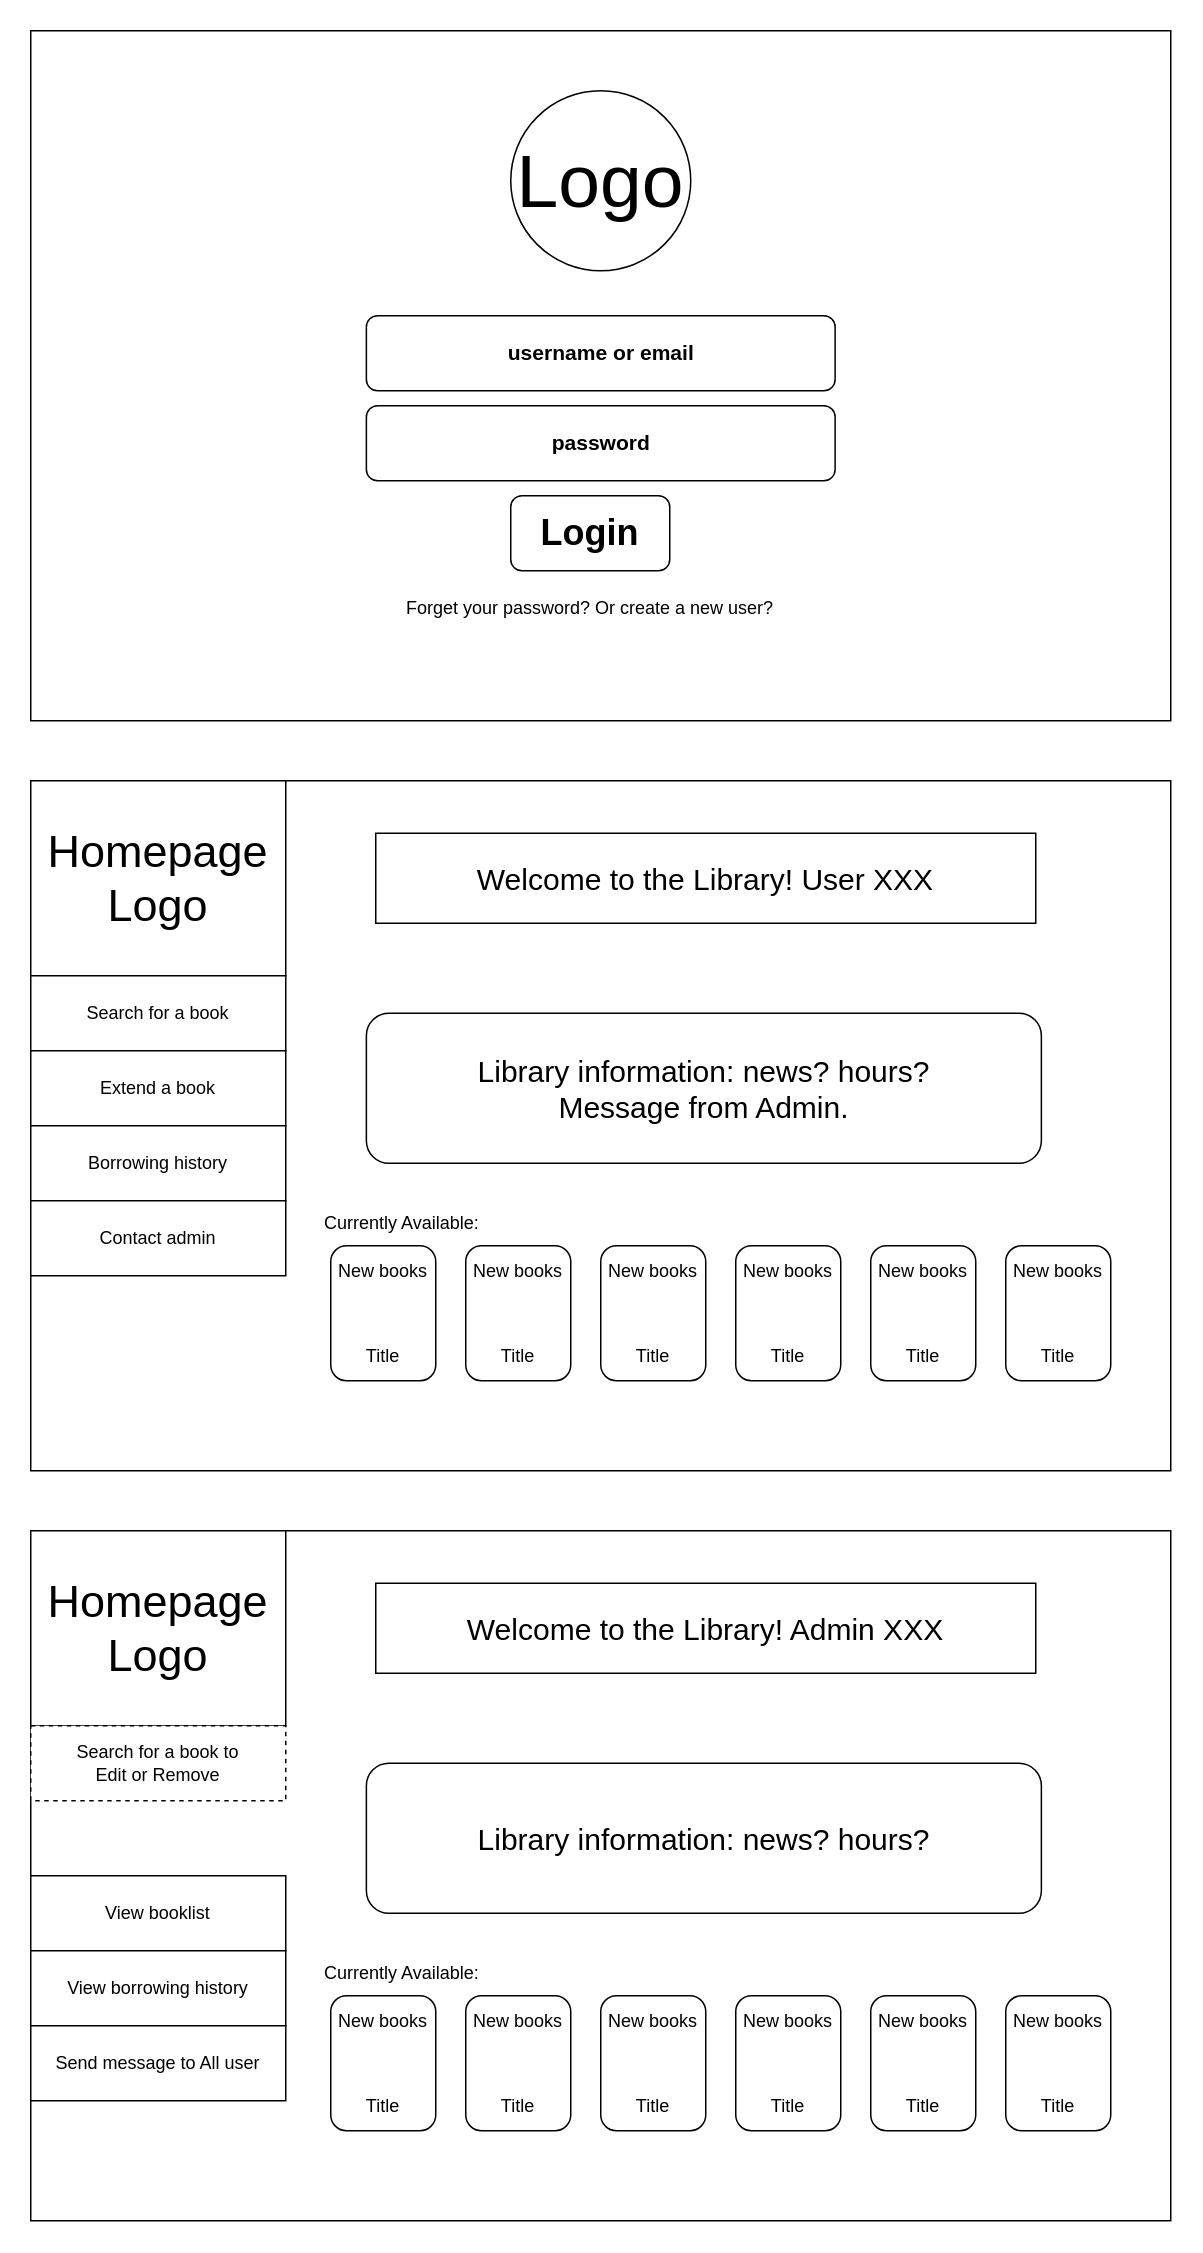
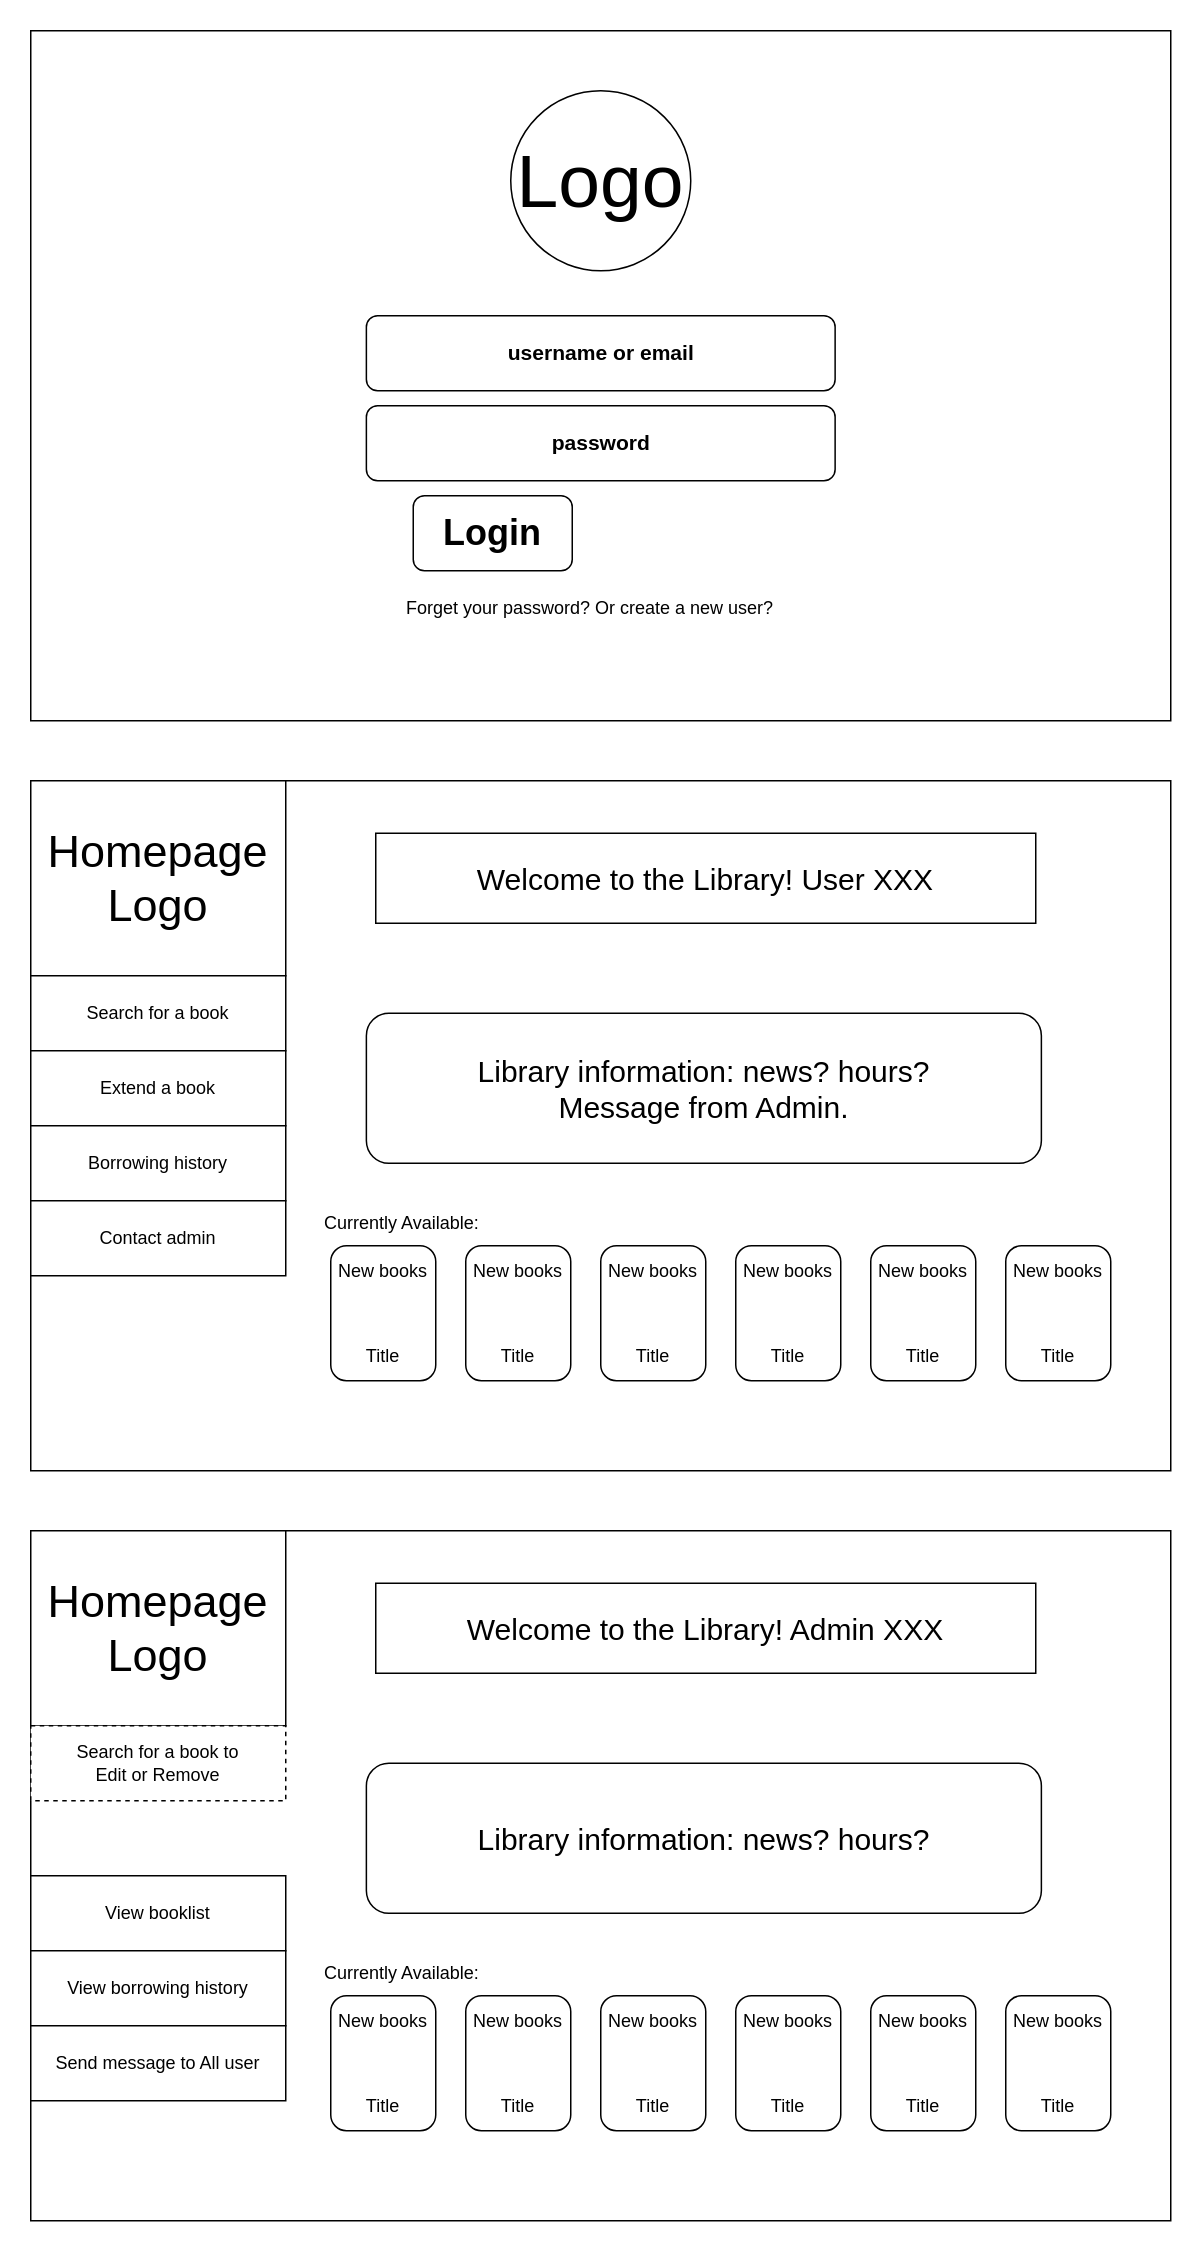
- <mxCell id="5" value="&lt;h1&gt;Login&lt;/h1&gt;" style="rounded=1;whiteSpace=wrap;html=1;" vertex="1" parent="1"><mxGeometry x="340" y="330" width="106" height="50" as="geometry" /></mxCell>
+ <mxCell id="5" value="&lt;h1&gt;Login&lt;/h1&gt;" style="rounded=1;whiteSpace=wrap;html=1;" vertex="1" parent="1"><mxGeometry x="275" y="330" width="106" height="50" as="geometry" /></mxCell>
